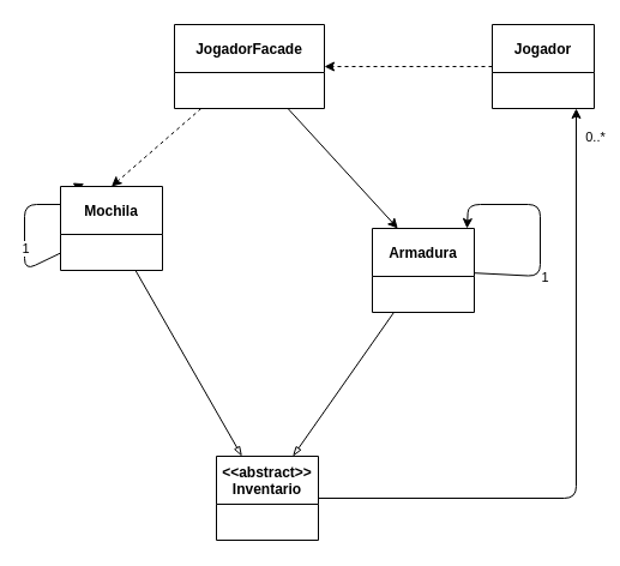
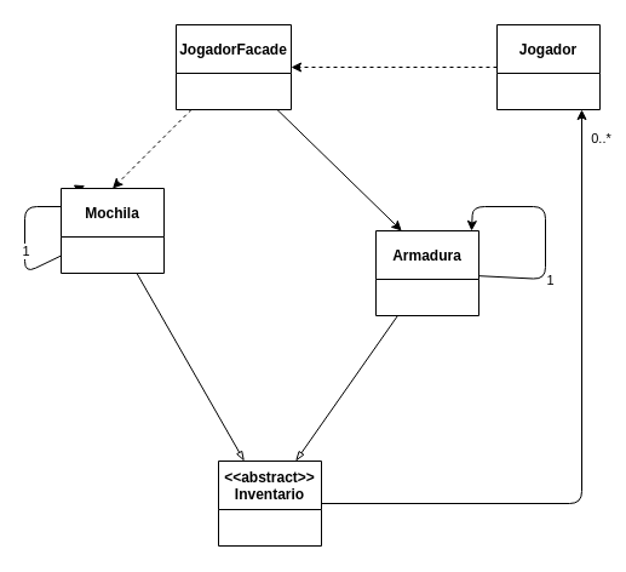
- <mxCell id="9" value="JogadorFacade" style="swimlane;startSize=40;" vertex="1" parent="1"><mxGeometry x="145" y="20" width="125" height="70" as="geometry" /></mxCell>
+ <mxCell id="9" value="JogadorFacade" style="swimlane;startSize=40;" vertex="1" parent="1"><mxGeometry x="145" y="20" width="95" height="70" as="geometry" /></mxCell>
